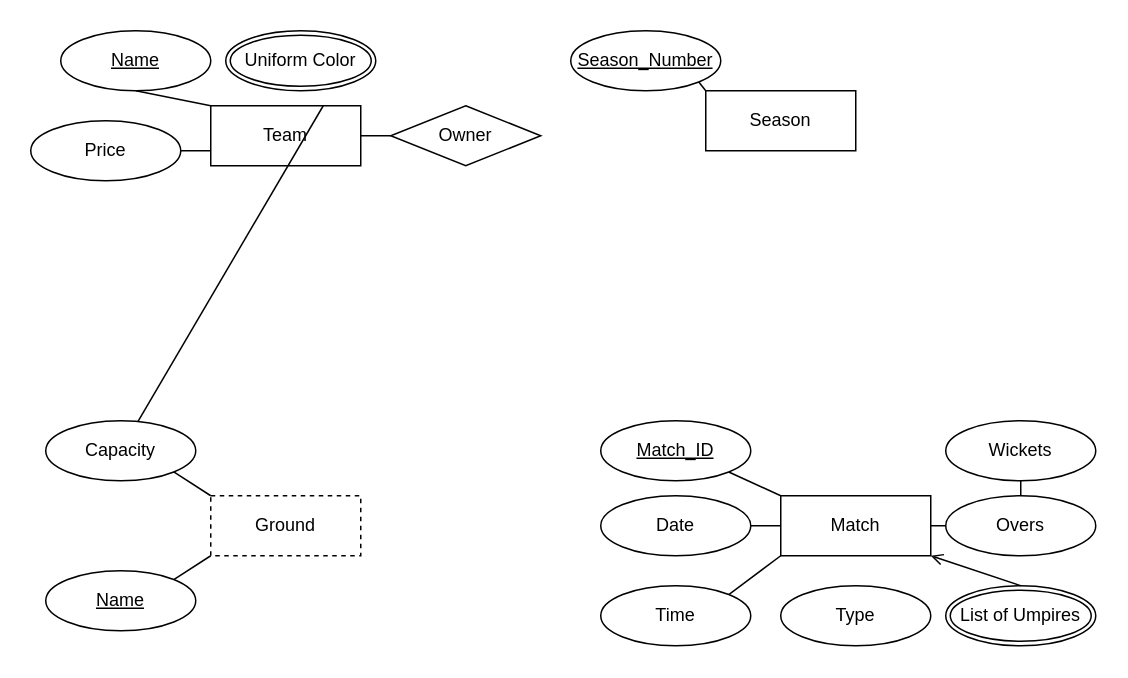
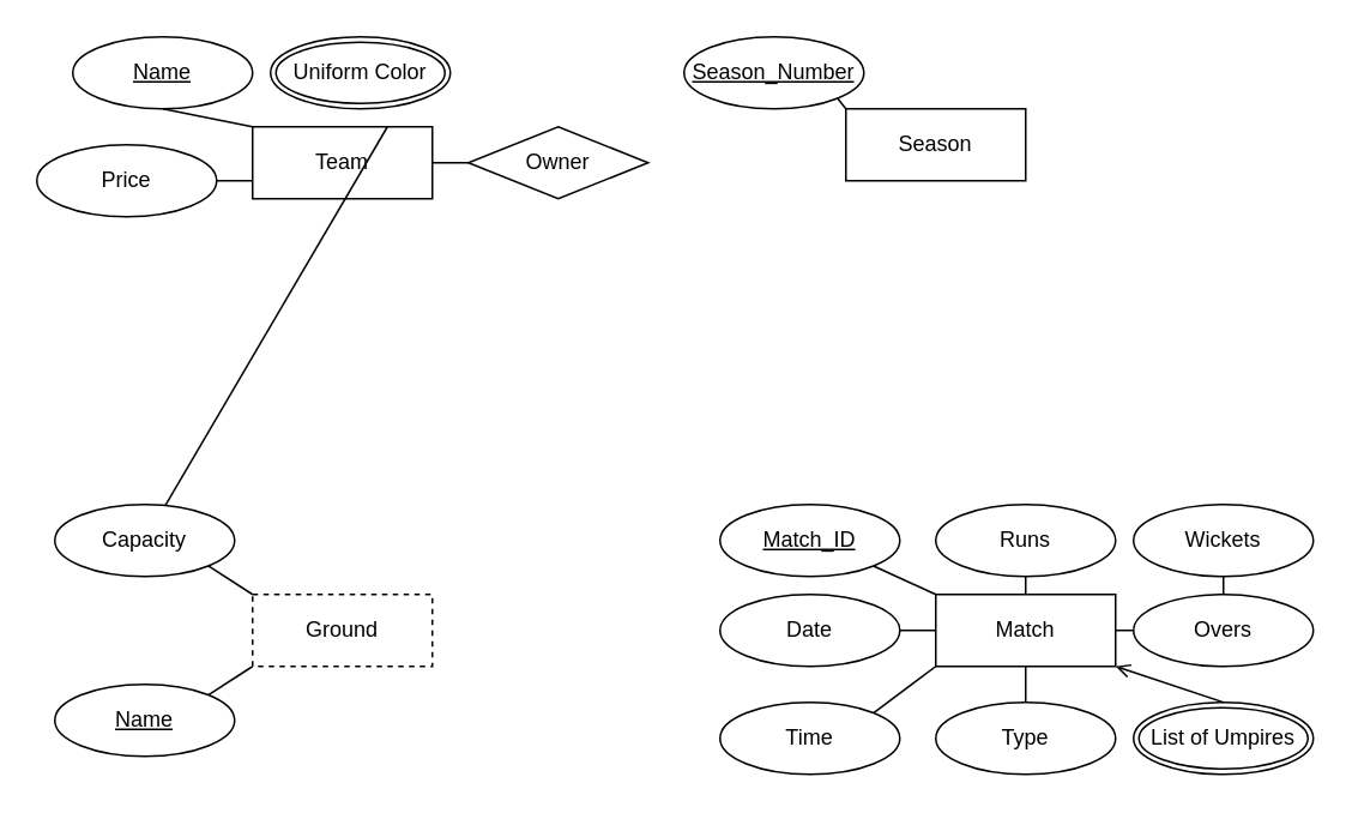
+ <mxCell id="18" value="Runs" style="ellipse;whiteSpace=wrap;html=1;align=center;" vertex="1" parent="1"><mxGeometry x="520" y="280" width="100" height="40" as="geometry" /></mxCell>
+ <mxCell id="27" value="" style="endArrow=none;html=1;rounded=0;entryX=0.5;entryY=1;entryDx=0;entryDy=0;exitX=0.5;exitY=0;exitDx=0;exitDy=0;" edge="1" parent="1" source="17" target="18"><mxGeometry relative="1" as="geometry"><mxPoint x="330" y="370" as="sourcePoint" /><mxPoint x="490" y="370" as="targetPoint" /></mxGeometry></mxCell>
+ <mxCell id="32" value="" style="endArrow=none;html=1;rounded=0;entryX=0.5;entryY=1;entryDx=0;entryDy=0;exitX=0.5;exitY=0;exitDx=0;exitDy=0;" edge="1" parent="1" source="23" target="17"><mxGeometry relative="1" as="geometry"><mxPoint x="330" y="370" as="sourcePoint" /><mxPoint x="490" y="370" as="targetPoint" /></mxGeometry></mxCell>
